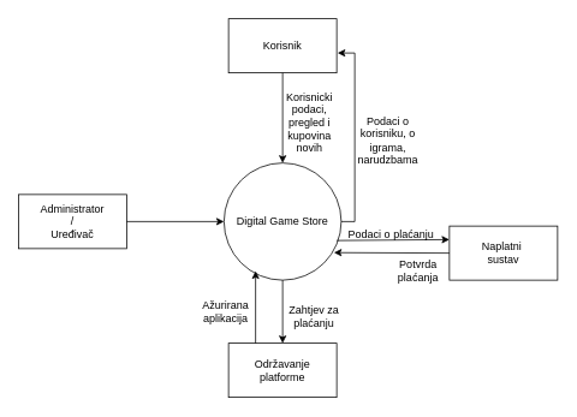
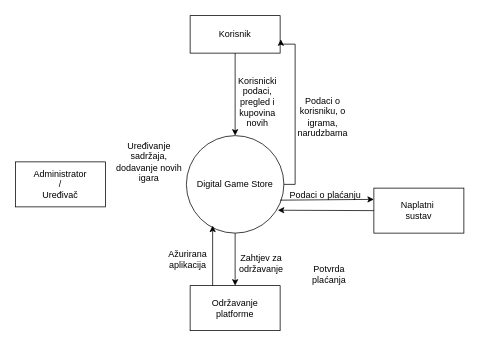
- <mxCell id="3" value="Korisnik" style="rounded=0;whiteSpace=wrap;html=1;" parent="1" vertex="1"><mxGeometry x="253" y="20" width="120" height="60" as="geometry" /></mxCell>
+ <mxCell id="3" value="Korisnik" style="rounded=0;whiteSpace=wrap;html=1;" parent="1" vertex="1"><mxGeometry x="253" y="20" width="120" height="50" as="geometry" /></mxCell>
+ <mxCell id="10" value="Uređivanje sadržaja, dodavanje novih igara" style="text;html=1;strokeColor=none;fillColor=none;align=center;verticalAlign=middle;whiteSpace=wrap;rounded=0;" parent="1" vertex="1"><mxGeometry x="150" y="200" width="97" height="30" as="geometry" /></mxCell>
- <mxCell id="8" value="" style="endArrow=classic;html=1;rounded=0;exitX=1;exitY=0.5;exitDx=0;exitDy=0;entryX=0;entryY=0.5;entryDx=0;entryDy=0;" parent="1" source="5" target="2" edge="1"><mxGeometry width="50" height="50" relative="1" as="geometry"><mxPoint x="240" y="250" as="sourcePoint" /><mxPoint x="290" y="200" as="targetPoint" /></mxGeometry></mxCell>
- <mxCell id="20" value="Potvrda&lt;br&gt;plaćanja" style="text;html=1;align=center;verticalAlign=middle;resizable=0;points=[];autosize=1;strokeColor=none;fillColor=none;" parent="1" vertex="1"><mxGeometry x="428" y="280" width="70" height="40" as="geometry" /></mxCell>
+ <mxCell id="20" value="Potvrda&lt;br&gt;plaćanja" style="text;html=1;align=center;verticalAlign=middle;resizable=0;points=[];autosize=1;strokeColor=none;fillColor=none;" parent="1" vertex="1"><mxGeometry x="403" y="345" width="70" height="40" as="geometry" /></mxCell>
- <mxCell id="12" value="Zahtjev za plaćanju&lt;br&gt;" style="text;html=1;strokeColor=none;fillColor=none;align=center;verticalAlign=middle;whiteSpace=wrap;rounded=0;" parent="1" vertex="1"><mxGeometry x="318" y="335" width="60" height="30" as="geometry" /></mxCell>
+ <mxCell id="12" value="Zahtjev za održavanje&lt;br&gt;" style="text;html=1;strokeColor=none;fillColor=none;align=center;verticalAlign=middle;whiteSpace=wrap;rounded=0;" parent="1" vertex="1"><mxGeometry x="318" y="335" width="60" height="30" as="geometry" /></mxCell>
